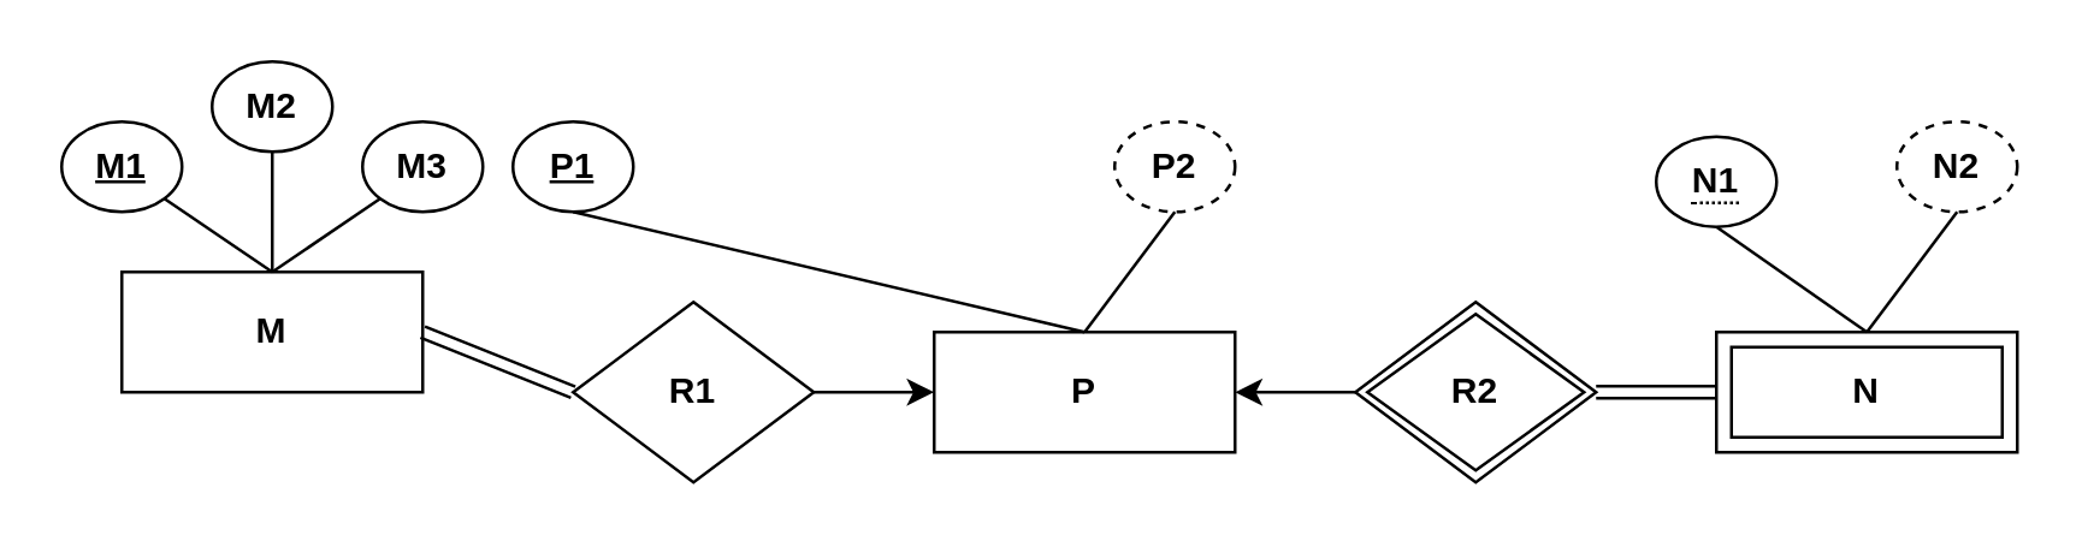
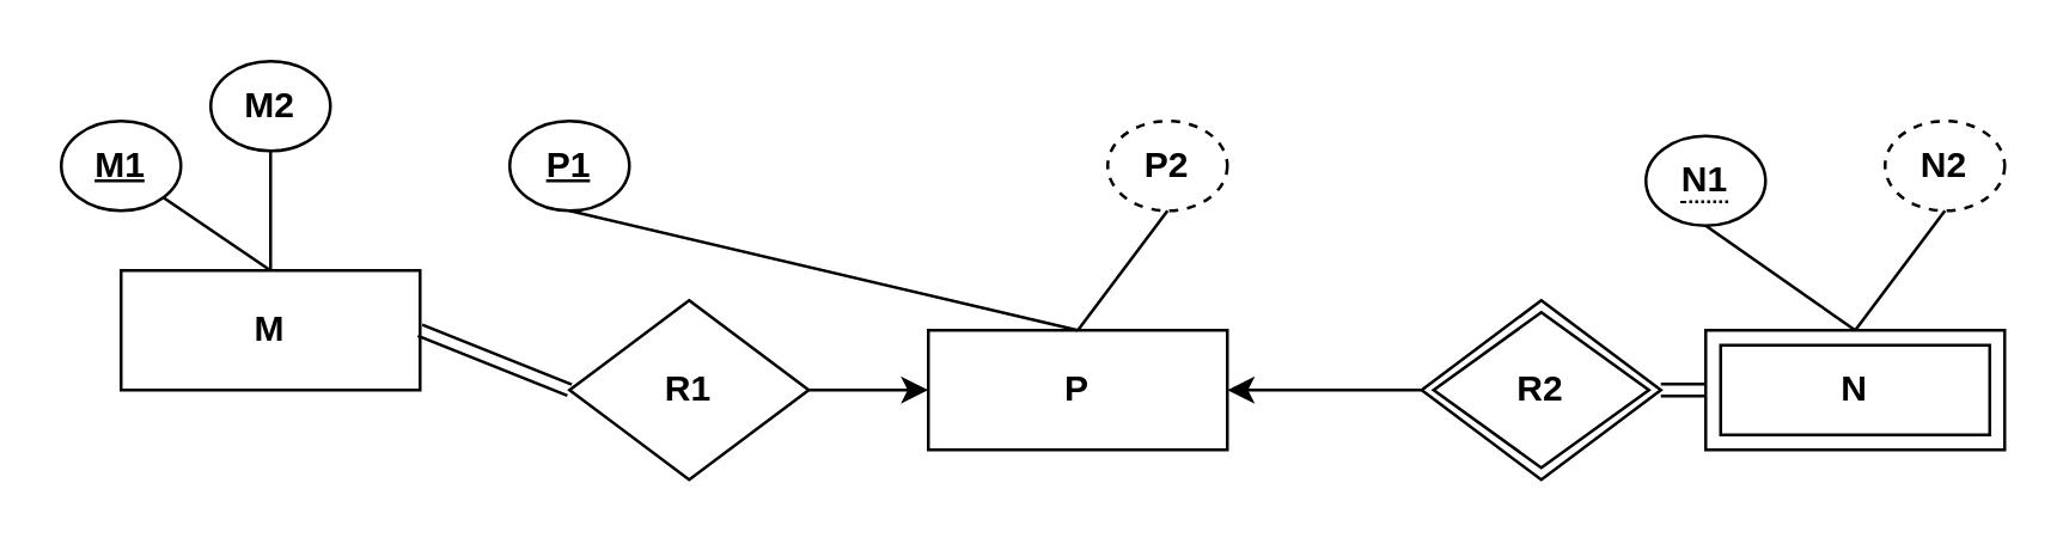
- <mxCell id="15" value="&lt;b&gt;M3&lt;/b&gt;" style="ellipse;whiteSpace=wrap;html=1;align=center;" vertex="1" parent="1"><mxGeometry x="120" y="40" width="40" height="30" as="geometry" /></mxCell>
- <mxCell id="18" value="" style="endArrow=none;html=1;rounded=0;exitX=0;exitY=1;exitDx=0;exitDy=0;entryX=0.5;entryY=0;entryDx=0;entryDy=0;" edge="1" parent="1" source="15" target="8"><mxGeometry relative="1" as="geometry"><mxPoint x="100" y="60" as="sourcePoint" /><mxPoint x="100" as="targetPoint" y="120" /></mxGeometry></mxCell>
- <mxCell id="6" value="&lt;b&gt;R2&lt;/b&gt;" style="shape=rhombus;double=1;perimeter=rhombusPerimeter;whiteSpace=wrap;html=1;align=center;" vertex="1" parent="1"><mxGeometry x="450" y="100" width="80" height="60" as="geometry" /></mxCell>
+ <mxCell id="6" value="&lt;b&gt;R2&lt;/b&gt;" style="shape=rhombus;double=1;perimeter=rhombusPerimeter;whiteSpace=wrap;html=1;align=center;" vertex="1" parent="1"><mxGeometry x="475" y="100" width="80" height="60" as="geometry" /></mxCell>
